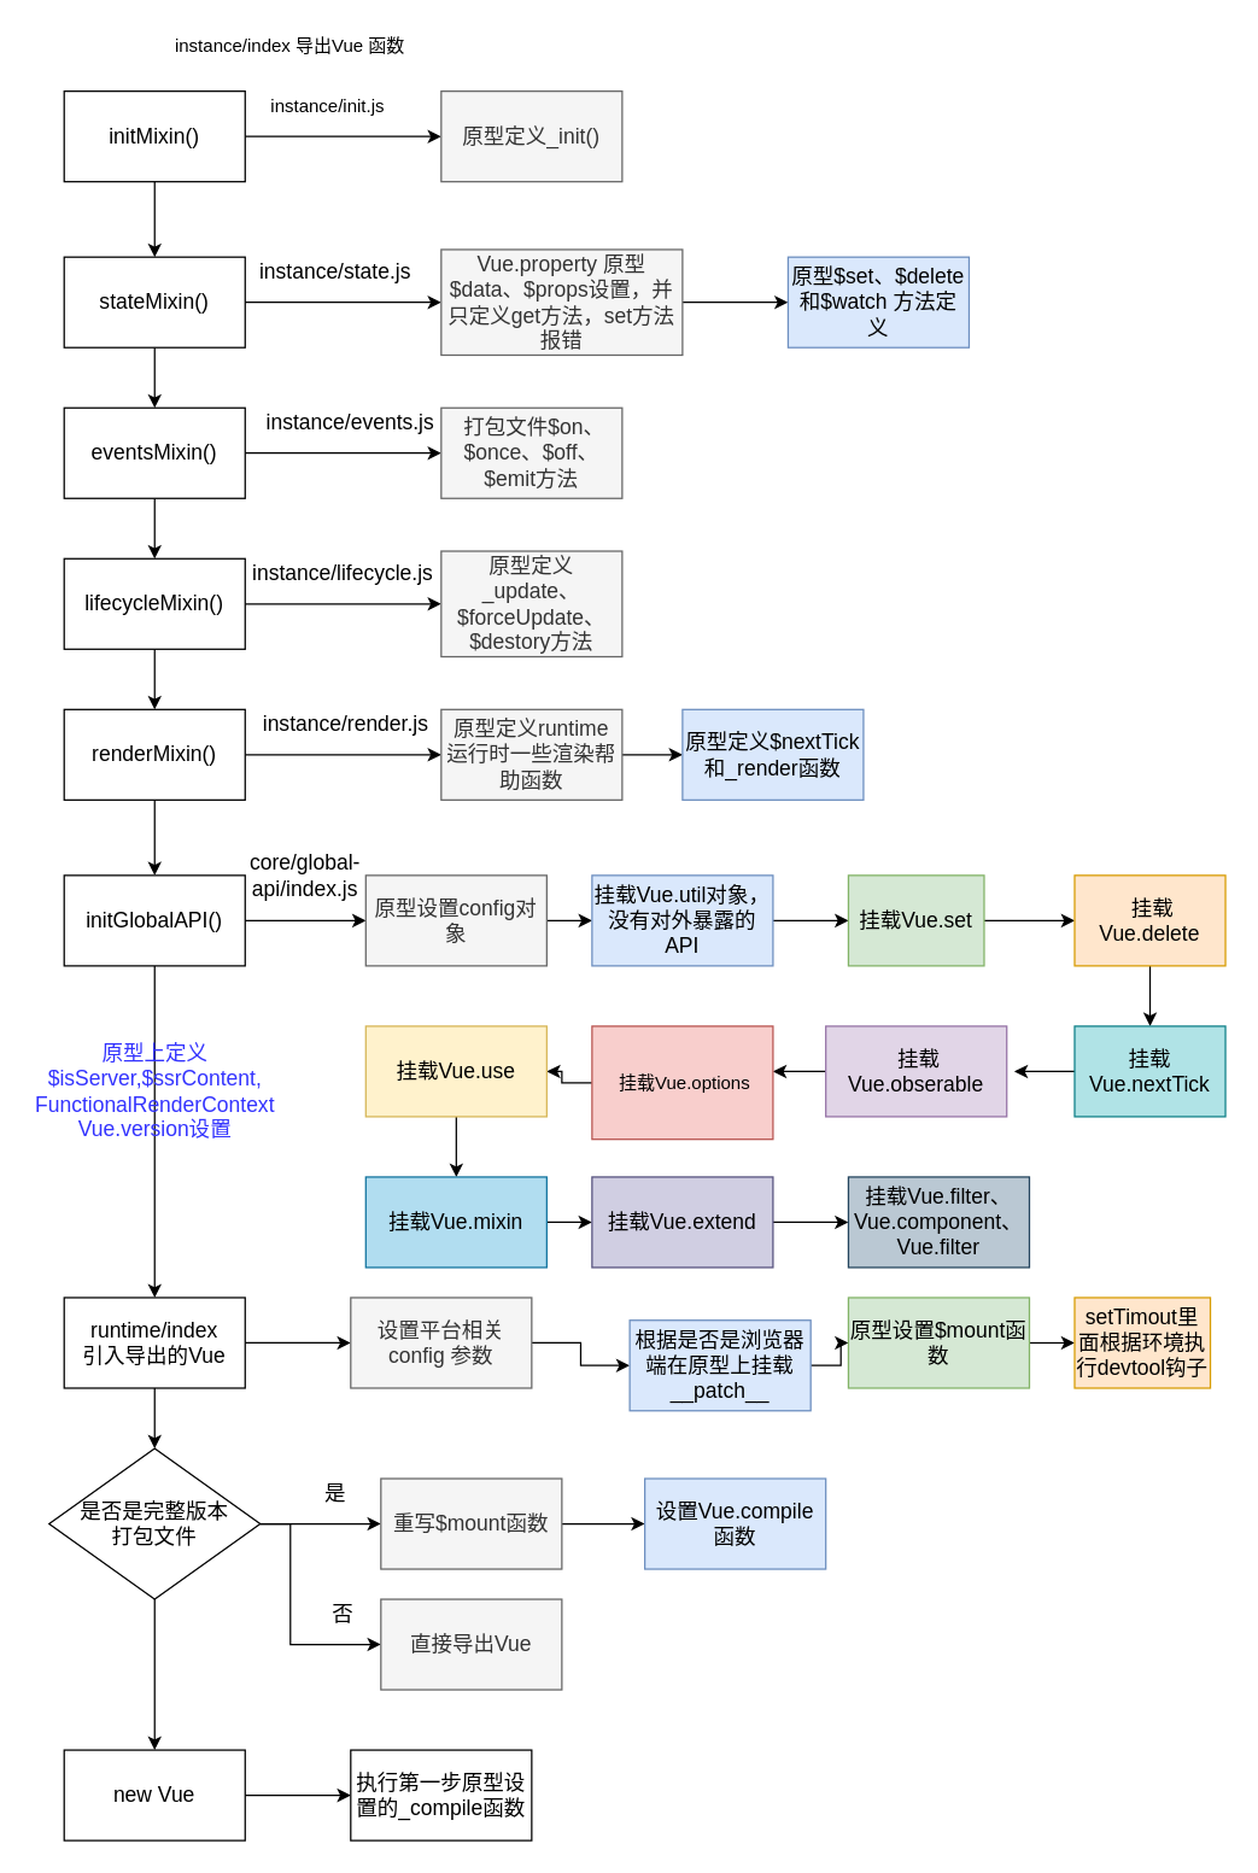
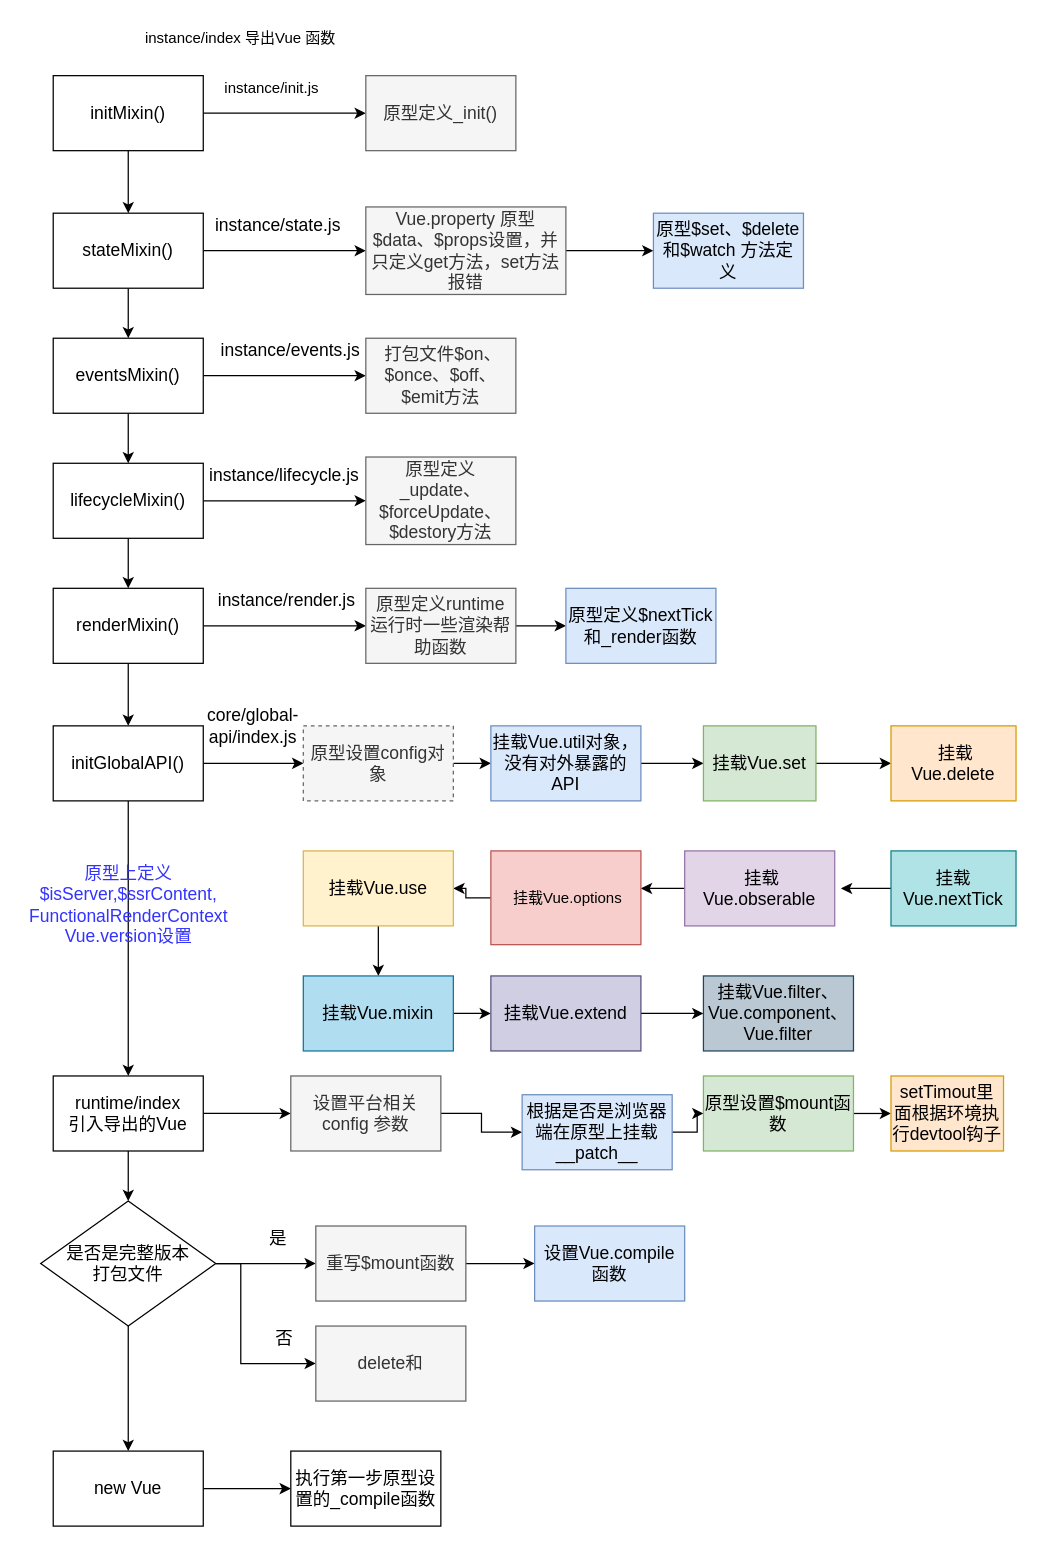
- <mxCell id="35" value="&lt;font style=&quot;font-size: 14px&quot;&gt;原型设置config对象&lt;/font&gt;" style="rounded=0;whiteSpace=wrap;html=1;fillColor=#f5f5f5;strokeColor=#666666;fontColor=#333333;" vertex="1" parent="1"><mxGeometry x="230" y="580" width="120" height="60" as="geometry" /></mxCell>
+ <mxCell id="35" value="&lt;font style=&quot;font-size: 14px&quot;&gt;原型设置config对象&lt;/font&gt;" style="rounded=0;whiteSpace=wrap;html=1;fillColor=#f5f5f5;strokeColor=#666666;fontColor=#333333;dashed=1;" vertex="1" parent="1"><mxGeometry x="230" y="580" width="120" height="60" as="geometry" /></mxCell>
- <mxCell id="41" style="edgeStyle=orthogonalEdgeStyle;rounded=0;orthogonalLoop=1;jettySize=auto;html=1;entryX=0.5;entryY=0;entryDx=0;entryDy=0;" edge="1" parent="1" source="42" target="44"><mxGeometry relative="1" as="geometry" /></mxCell>
- <mxCell id="75" value="&lt;font style=&quot;font-size: 14px&quot;&gt;直接导出Vue&lt;/font&gt;" style="rounded=0;whiteSpace=wrap;html=1;align=center;fillColor=#f5f5f5;strokeColor=#666666;fontColor=#333333;" vertex="1" parent="1"><mxGeometry x="240" y="1060" width="120" height="60" as="geometry" /></mxCell>
+ <mxCell id="75" value="&lt;font style=&quot;font-size: 14px&quot;&gt;delete和&lt;/font&gt;" style="rounded=0;whiteSpace=wrap;html=1;align=center;fillColor=#f5f5f5;strokeColor=#666666;fontColor=#333333;" vertex="1" parent="1"><mxGeometry x="240" y="1060" width="120" height="60" as="geometry" /></mxCell>
